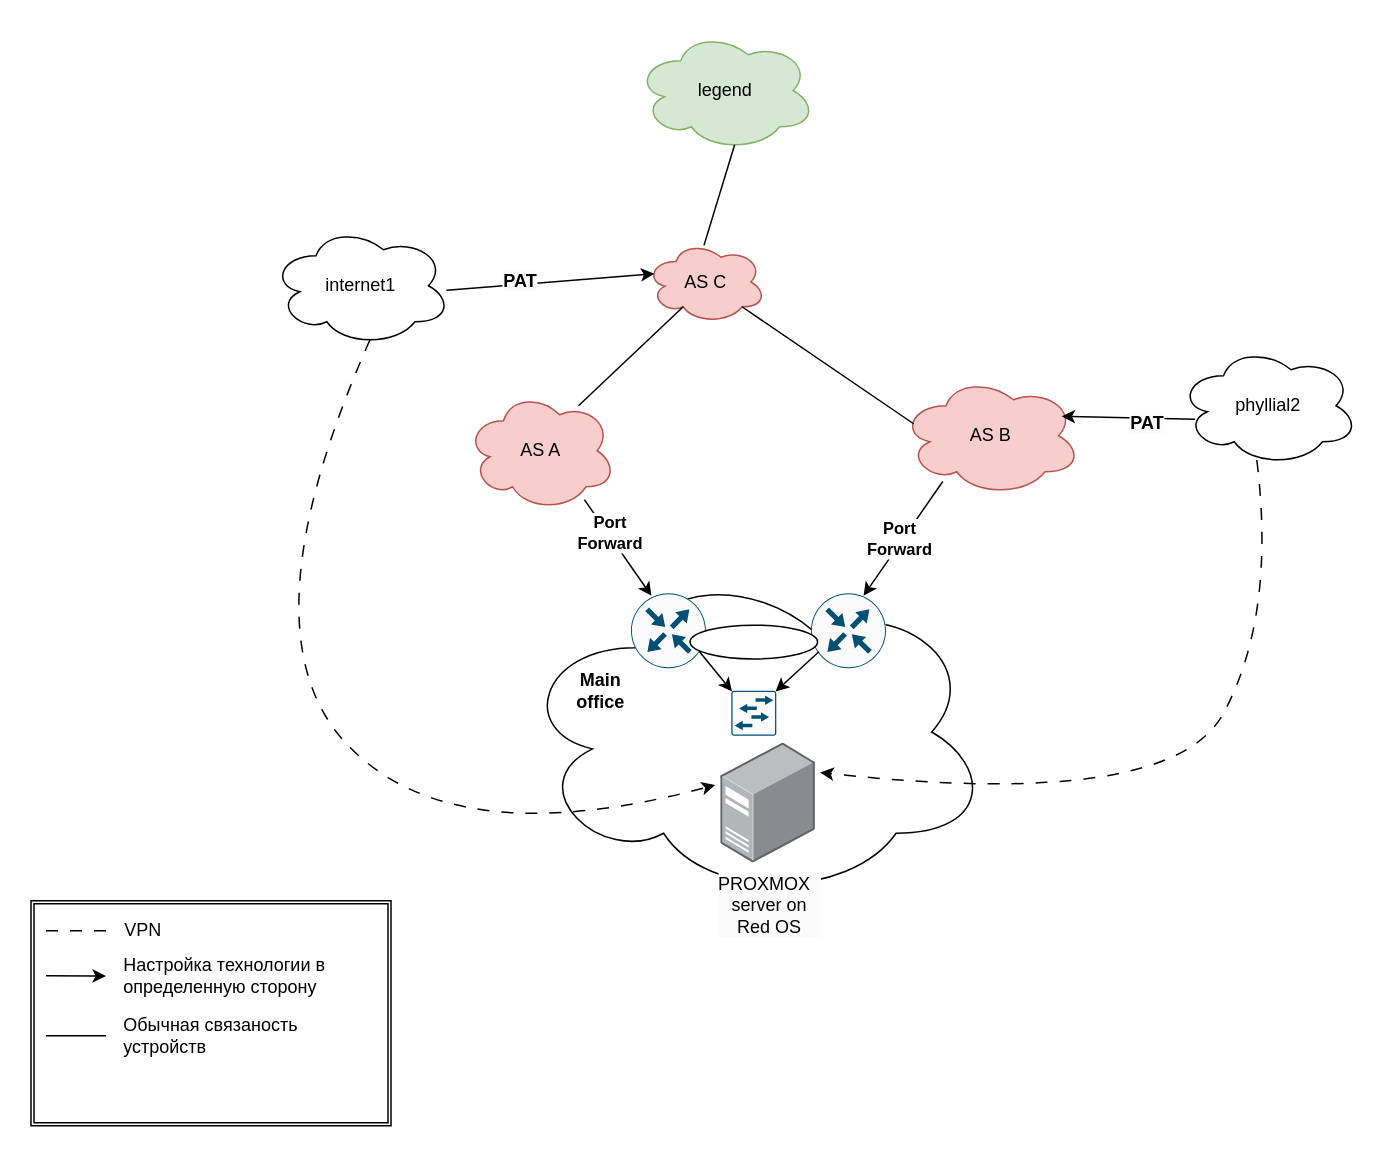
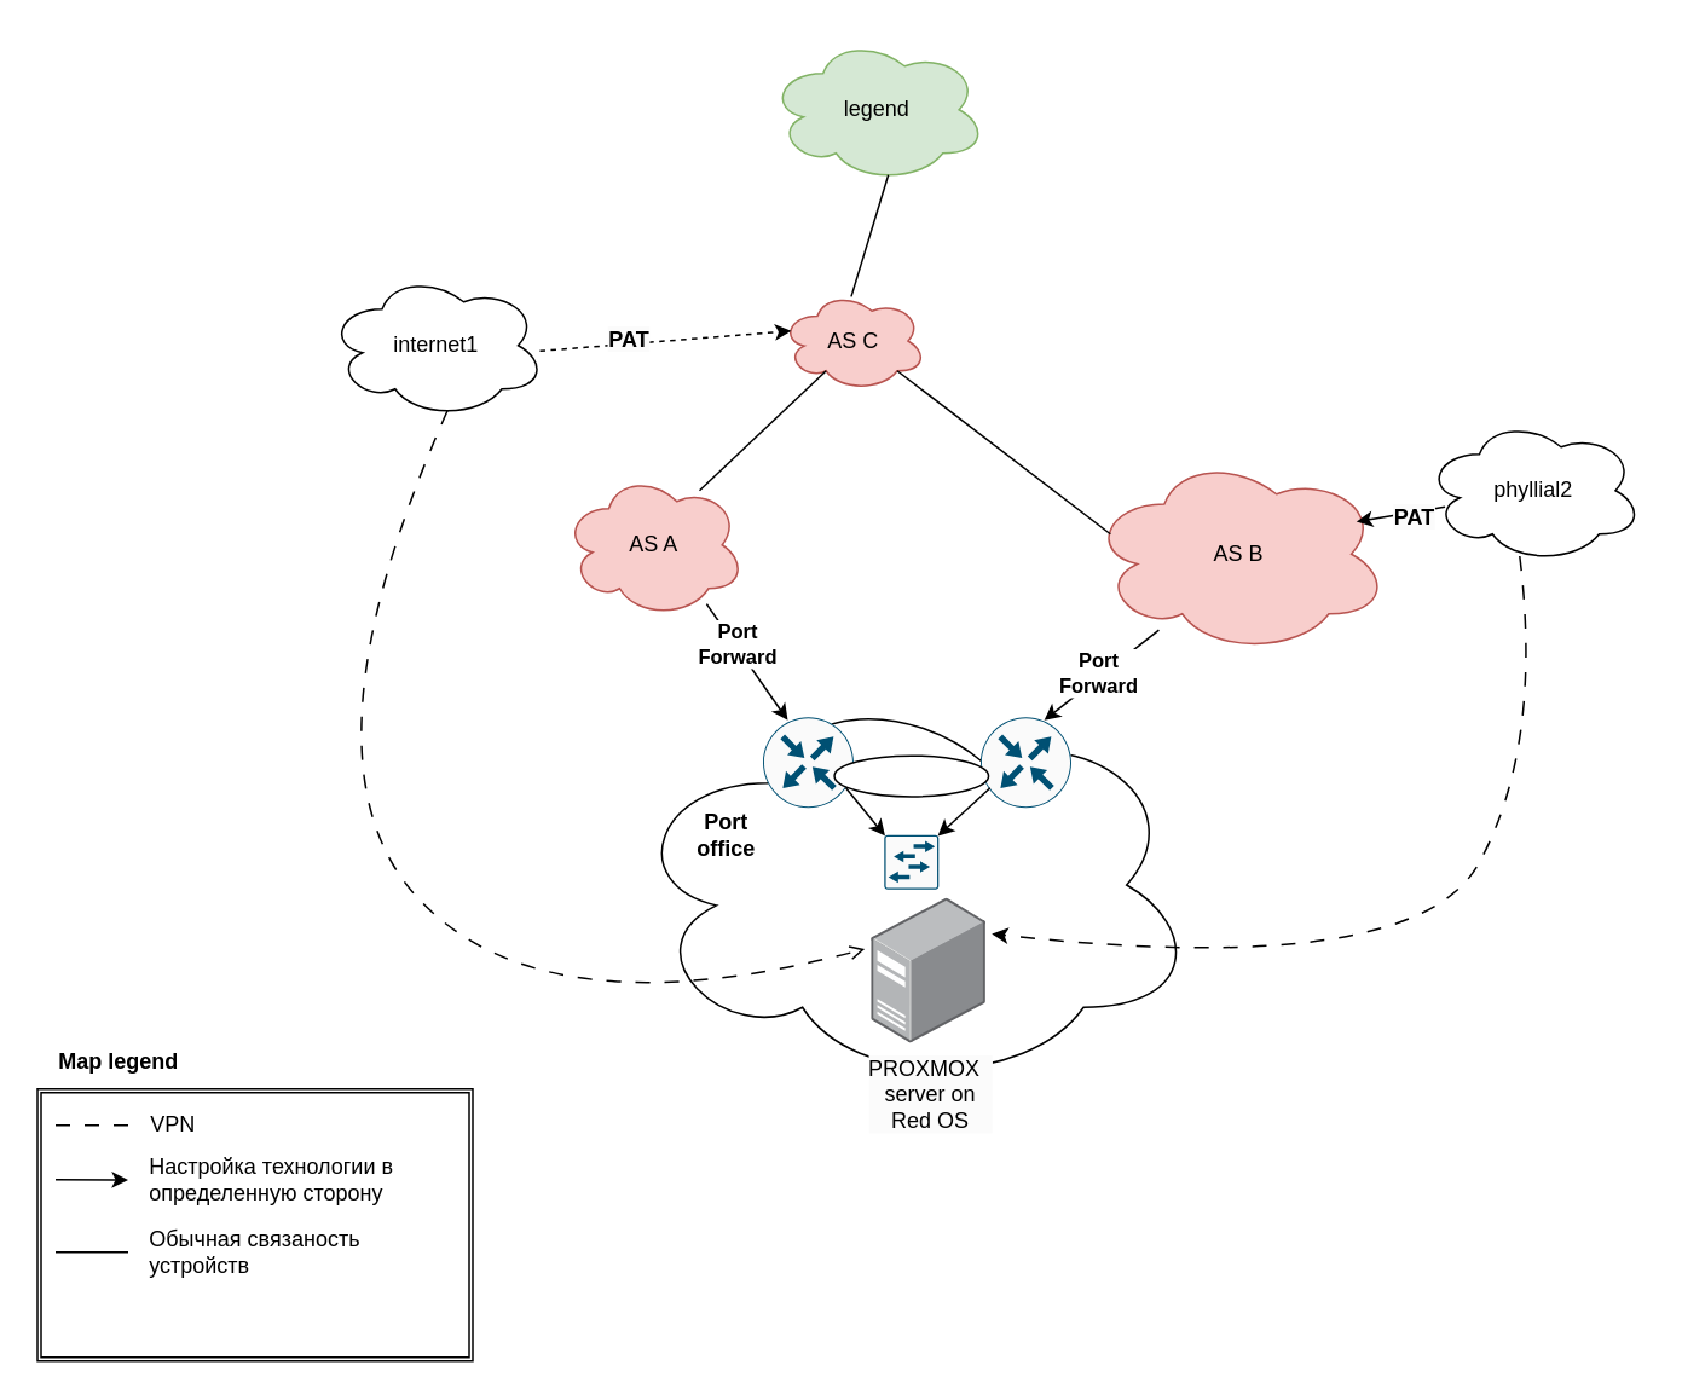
- <mxCell id="15" value="" style="endArrow=classic;html=1;rounded=0;exitX=0.975;exitY=0.538;exitDx=0;exitDy=0;exitPerimeter=0;entryX=0.07;entryY=0.4;entryDx=0;entryDy=0;entryPerimeter=0;" parent="1" source="6" target="2" edge="1"><mxGeometry width="50" height="50" relative="1" as="geometry"><mxPoint x="340" y="170" as="sourcePoint" /><mxPoint x="330" y="250" as="targetPoint" /></mxGeometry></mxCell>
+ <mxCell id="15" value="" style="endArrow=classic;html=1;rounded=0;exitX=0.975;exitY=0.538;exitDx=0;exitDy=0;exitPerimeter=0;entryX=0.07;entryY=0.4;entryDx=0;entryDy=0;entryPerimeter=0;dashed=1;" parent="1" source="6" target="2" edge="1"><mxGeometry width="50" height="50" relative="1" as="geometry"><mxPoint x="340" y="170" as="sourcePoint" /><mxPoint x="330" y="250" as="targetPoint" /></mxGeometry></mxCell>
- <mxCell id="4" value="AS B" style="ellipse;shape=cloud;whiteSpace=wrap;html=1;fillColor=#f8cecc;strokeColor=#b85450;" parent="1" vertex="1"><mxGeometry x="600" y="250" width="120" height="80" as="geometry" /></mxCell>
+ <mxCell id="4" value="AS B" style="ellipse;shape=cloud;whiteSpace=wrap;html=1;fillColor=#f8cecc;strokeColor=#b85450;" parent="1" vertex="1"><mxGeometry x="600" y="250" width="165" height="110" as="geometry" /></mxCell>
- <mxCell id="37" value="&lt;b&gt;Main office&lt;/b&gt;" style="text;html=1;align=center;verticalAlign=middle;whiteSpace=wrap;rounded=0;" vertex="1" parent="1"><mxGeometry x="370" y="445" width="60" height="30" as="geometry" /></mxCell>
+ <mxCell id="37" value="&lt;b&gt;Port office&lt;/b&gt;" style="text;html=1;align=center;verticalAlign=middle;whiteSpace=wrap;rounded=0;" vertex="1" parent="1"><mxGeometry x="370" y="445" width="60" height="30" as="geometry" /></mxCell>
- <mxCell id="10" value="" style="curved=1;endArrow=classic;html=1;rounded=0;exitX=0.55;exitY=0.95;exitDx=0;exitDy=0;exitPerimeter=0;entryX=-0.062;entryY=0.348;entryDx=0;entryDy=0;entryPerimeter=0;dashed=1;dashPattern=8 8;" parent="1" source="6" target="9" edge="1"><mxGeometry width="50" height="50" relative="1" as="geometry"><mxPoint x="160" y="240" as="sourcePoint" /><mxPoint x="320" y="580" as="targetPoint" /><Array as="points"><mxPoint x="160" y="420" /><mxPoint x="300" y="570" /></Array></mxGeometry></mxCell>
+ <mxCell id="10" value="" style="curved=1;endArrow=open;html=1;rounded=0;exitX=0.55;exitY=0.95;exitDx=0;exitDy=0;exitPerimeter=0;entryX=-0.062;entryY=0.348;entryDx=0;entryDy=0;entryPerimeter=0;dashed=1;dashPattern=8 8;" parent="1" source="6" target="9" edge="1"><mxGeometry width="50" height="50" relative="1" as="geometry"><mxPoint x="160" y="240" as="sourcePoint" /><mxPoint x="320" y="580" as="targetPoint" /><Array as="points"><mxPoint x="160" y="420" /><mxPoint x="300" y="570" /></Array></mxGeometry></mxCell>
+ <mxCell id="20" value="&lt;b&gt;Map legend&lt;/b&gt;" style="text;html=1;align=center;verticalAlign=middle;whiteSpace=wrap;rounded=0;" parent="1" vertex="1"><mxGeometry x="20" y="570" width="90" height="30" as="geometry" /></mxCell>
